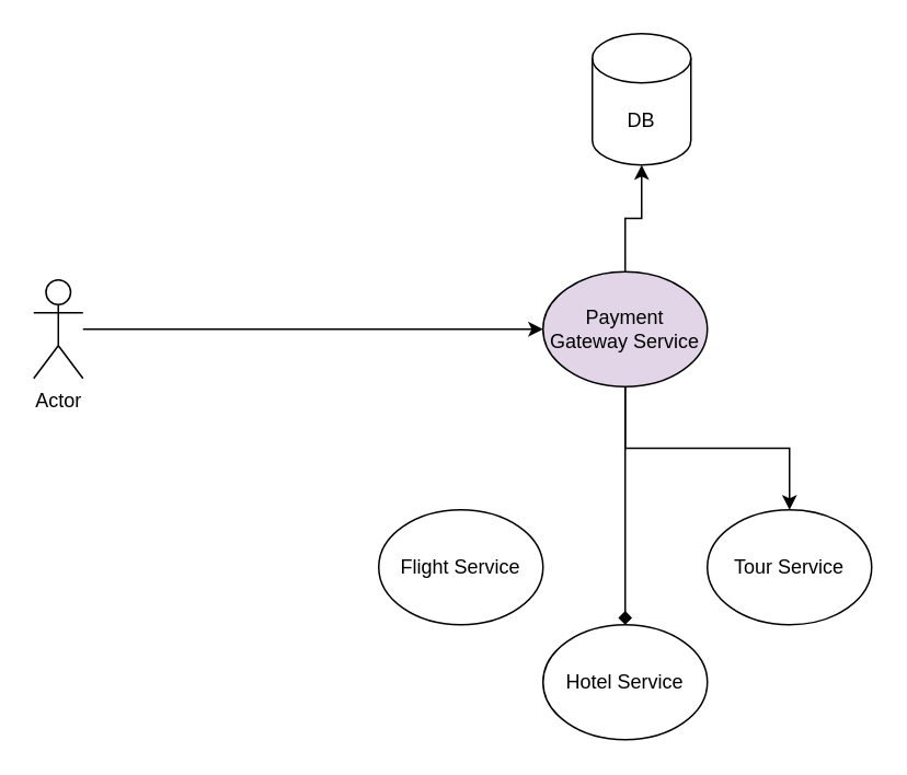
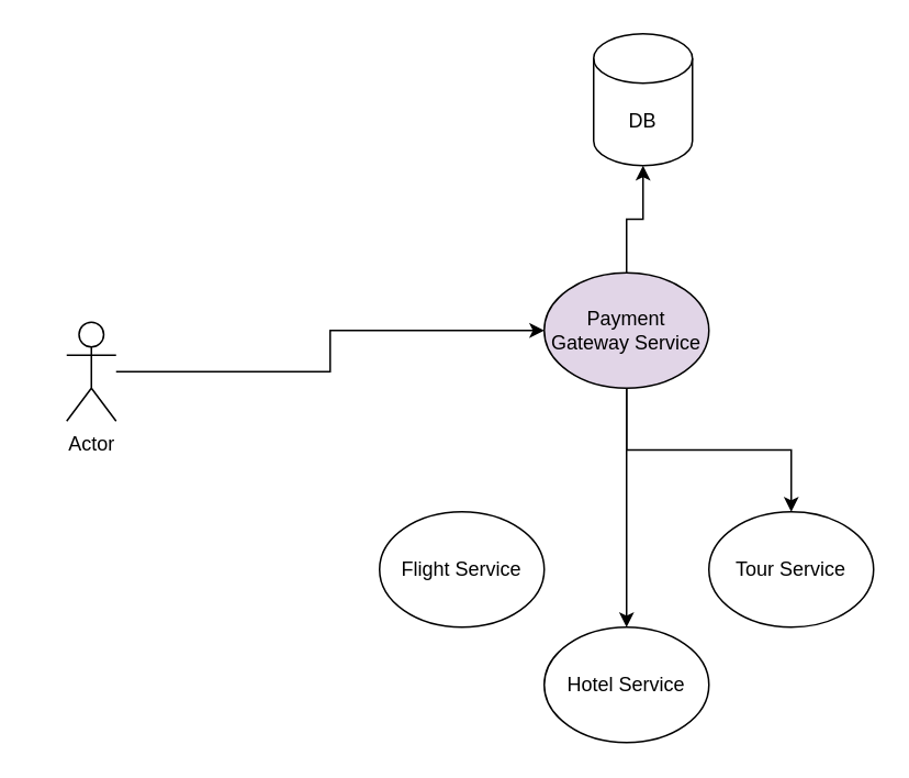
- <mxCell id="3" value="Actor" style="shape=umlActor;verticalLabelPosition=bottom;verticalAlign=top;html=1;outlineConnect=0;" vertex="1" parent="1"><mxGeometry x="20" y="170" width="30" height="60" as="geometry" /></mxCell>
+ <mxCell id="3" value="Actor" style="shape=umlActor;verticalLabelPosition=bottom;verticalAlign=top;html=1;outlineConnect=0;" vertex="1" parent="1"><mxGeometry x="40" y="195" width="30" height="60" as="geometry" /></mxCell>
- <mxCell id="5" style="edgeStyle=orthogonalEdgeStyle;rounded=0;orthogonalLoop=1;jettySize=auto;html=1;endArrow=diamond;" edge="1" parent="1" source="7" target="10"><mxGeometry relative="1" as="geometry" /></mxCell>
+ <mxCell id="5" style="edgeStyle=orthogonalEdgeStyle;rounded=0;orthogonalLoop=1;jettySize=auto;html=1;" edge="1" parent="1" source="7" target="10"><mxGeometry relative="1" as="geometry" /></mxCell>
